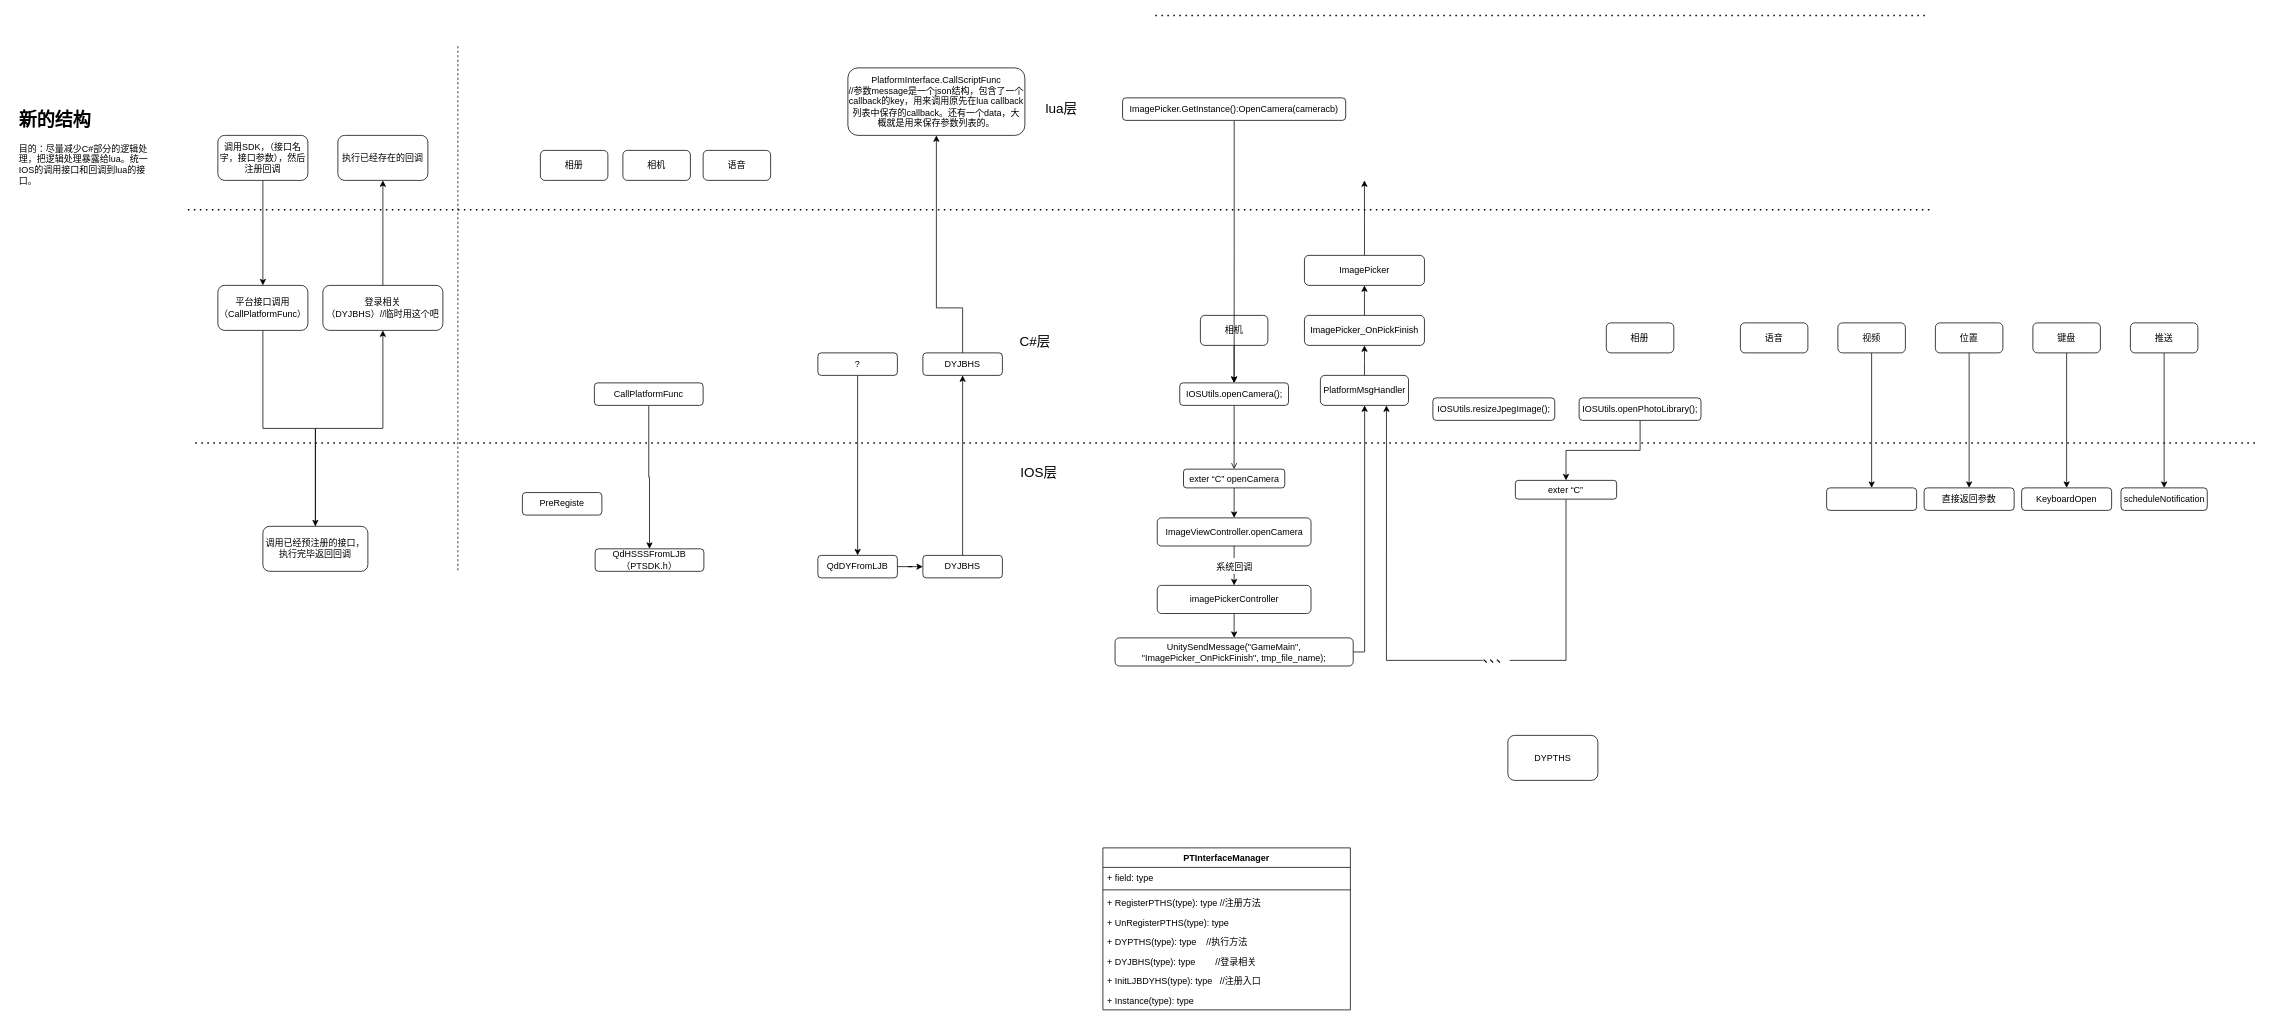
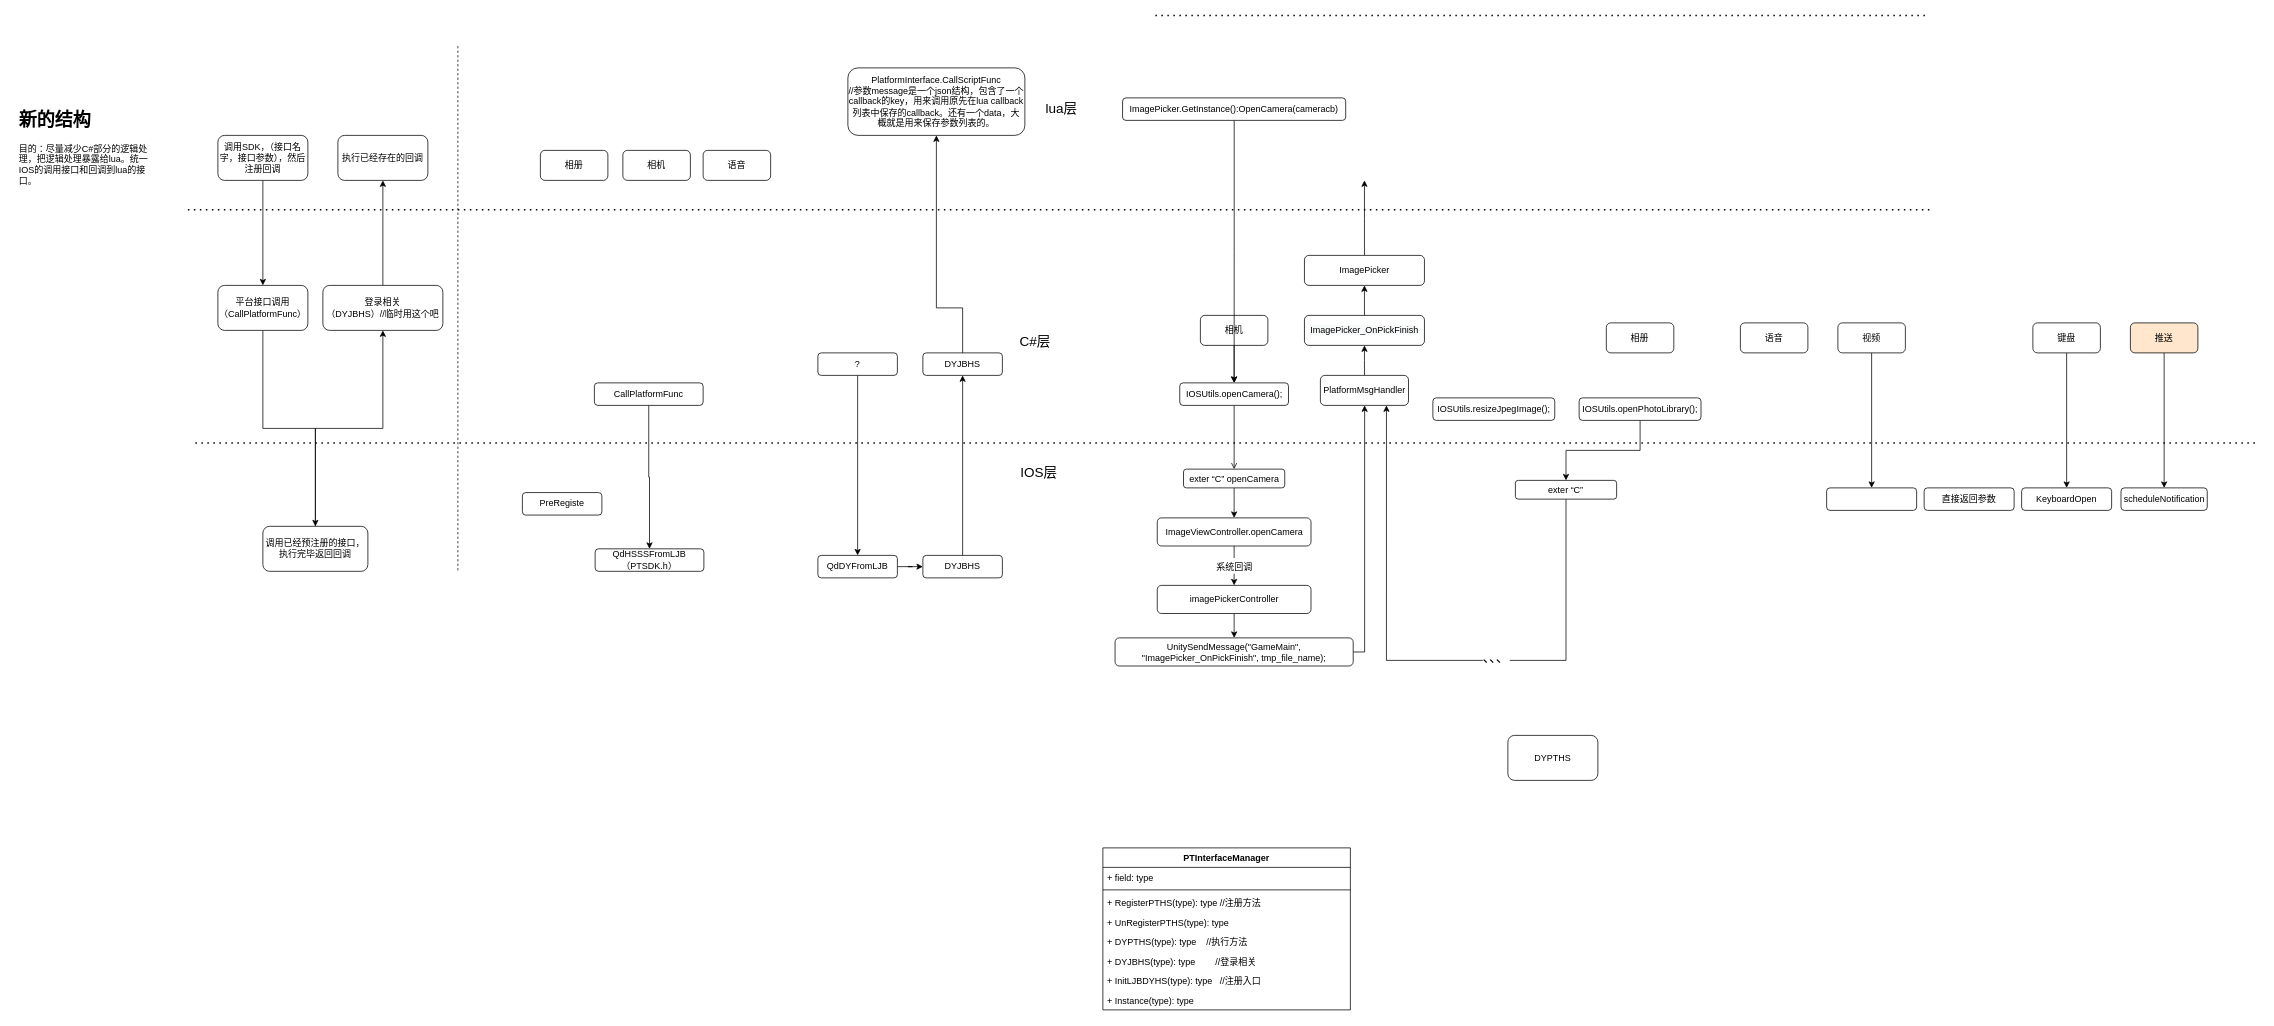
- <mxCell id="19" value="位置" style="rounded=1;whiteSpace=wrap;html=1;" parent="1" vertex="1"><mxGeometry x="2580" y="430" width="90" height="40" as="geometry" /></mxCell>
- <mxCell id="23" value="推送" style="rounded=1;whiteSpace=wrap;html=1;" parent="1" vertex="1"><mxGeometry x="2840" y="430" width="90" height="40" as="geometry" /></mxCell>
+ <mxCell id="23" value="推送" style="rounded=1;whiteSpace=wrap;html=1;fillColor=#ffe6cc;" parent="1" vertex="1"><mxGeometry x="2840" y="430" width="90" height="40" as="geometry" /></mxCell>
- <mxCell id="18" value="" style="edgeStyle=orthogonalEdgeStyle;rounded=0;orthogonalLoop=1;jettySize=auto;html=1;fontSize=18;" parent="1" source="19" target="54" edge="1"><mxGeometry relative="1" as="geometry" /></mxCell>
